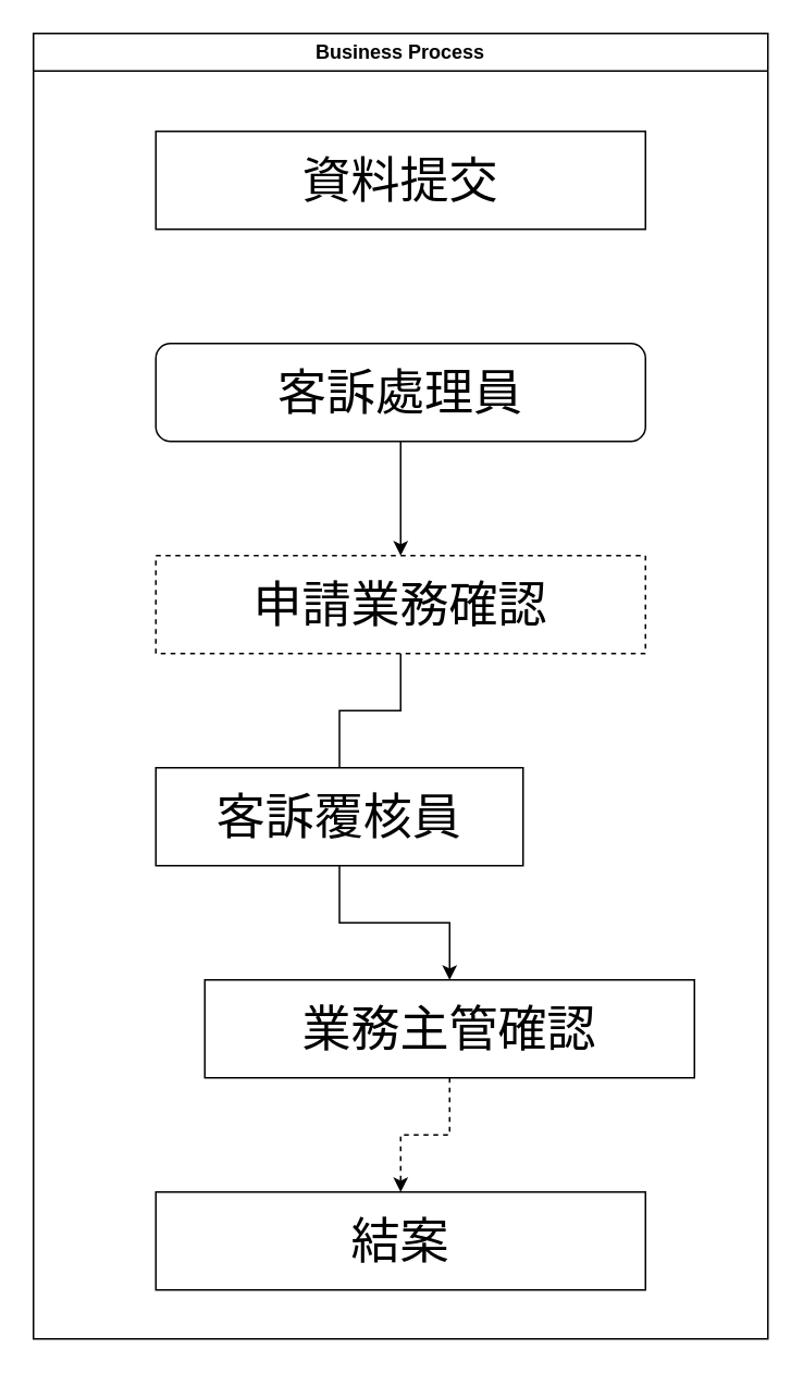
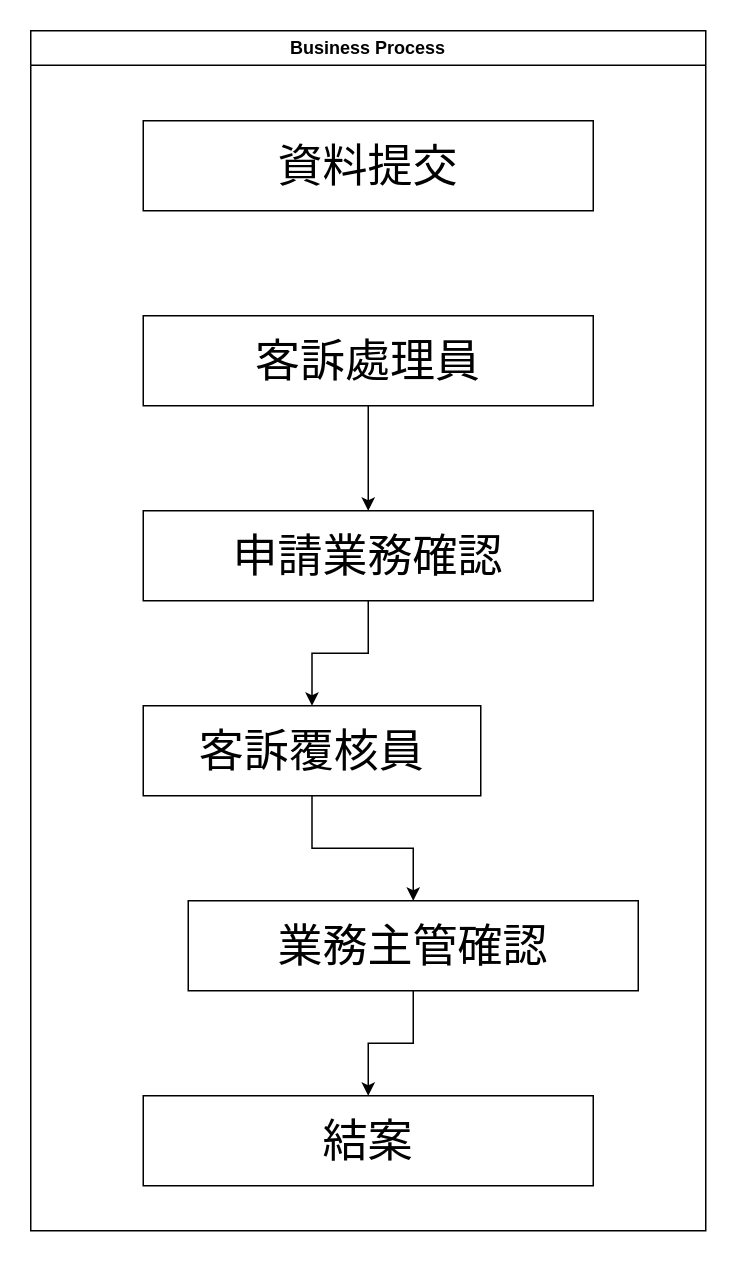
- <mxCell id="8" value="客訴處理員" style="whiteSpace=wrap;html=1;fontSize=30;rounded=1;" parent="2" vertex="1"><mxGeometry x="75" y="190" width="300" height="60" as="geometry" /></mxCell>
+ <mxCell id="8" value="客訴處理員" style="rounded=0;whiteSpace=wrap;html=1;fontSize=30;" parent="2" vertex="1"><mxGeometry x="75" y="190" width="300" height="60" as="geometry" /></mxCell>
- <mxCell id="10" value="申請業務確認" style="rounded=0;whiteSpace=wrap;html=1;fontSize=30;dashed=1;" parent="2" vertex="1"><mxGeometry x="75" y="320" width="300" height="60" as="geometry" /></mxCell>
+ <mxCell id="10" value="申請業務確認" style="rounded=0;whiteSpace=wrap;html=1;fontSize=30;" parent="2" vertex="1"><mxGeometry x="75" y="320" width="300" height="60" as="geometry" /></mxCell>
- <mxCell id="9" value="" style="edgeStyle=orthogonalEdgeStyle;rounded=0;orthogonalLoop=1;jettySize=auto;html=1;endArrow=none;" parent="2" source="10" target="12" edge="1"><mxGeometry relative="1" as="geometry" /></mxCell>
+ <mxCell id="9" value="" style="edgeStyle=orthogonalEdgeStyle;rounded=0;orthogonalLoop=1;jettySize=auto;html=1;" parent="2" source="10" target="12" edge="1"><mxGeometry relative="1" as="geometry" /></mxCell>
- <mxCell id="4" style="edgeStyle=orthogonalEdgeStyle;rounded=0;orthogonalLoop=1;jettySize=auto;html=1;entryX=0.5;entryY=0;entryDx=0;entryDy=0;dashed=1;" parent="2" source="5" target="3" edge="1"><mxGeometry relative="1" as="geometry" /></mxCell>
+ <mxCell id="4" style="edgeStyle=orthogonalEdgeStyle;rounded=0;orthogonalLoop=1;jettySize=auto;html=1;entryX=0.5;entryY=0;entryDx=0;entryDy=0;" parent="2" source="5" target="3" edge="1"><mxGeometry relative="1" as="geometry" /></mxCell>
